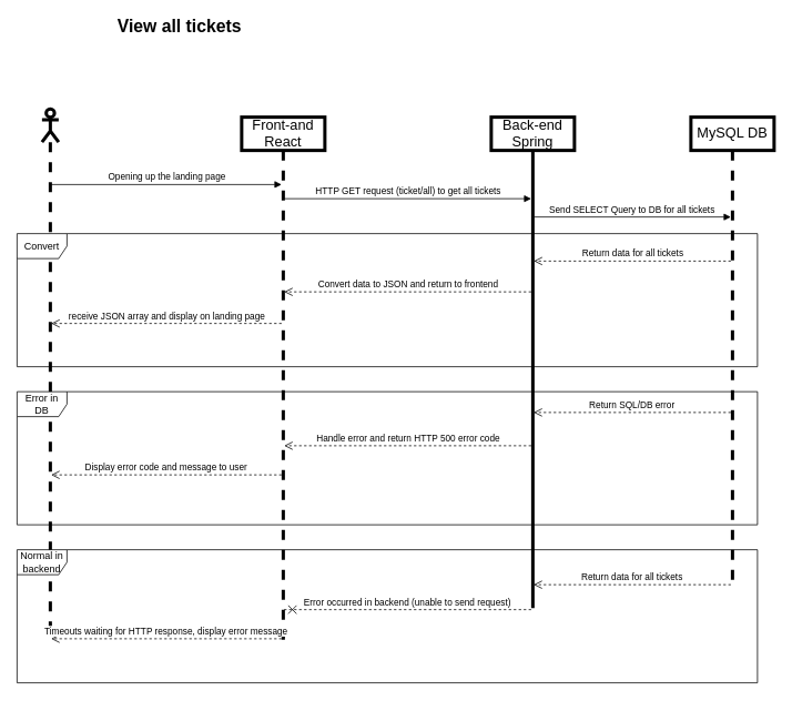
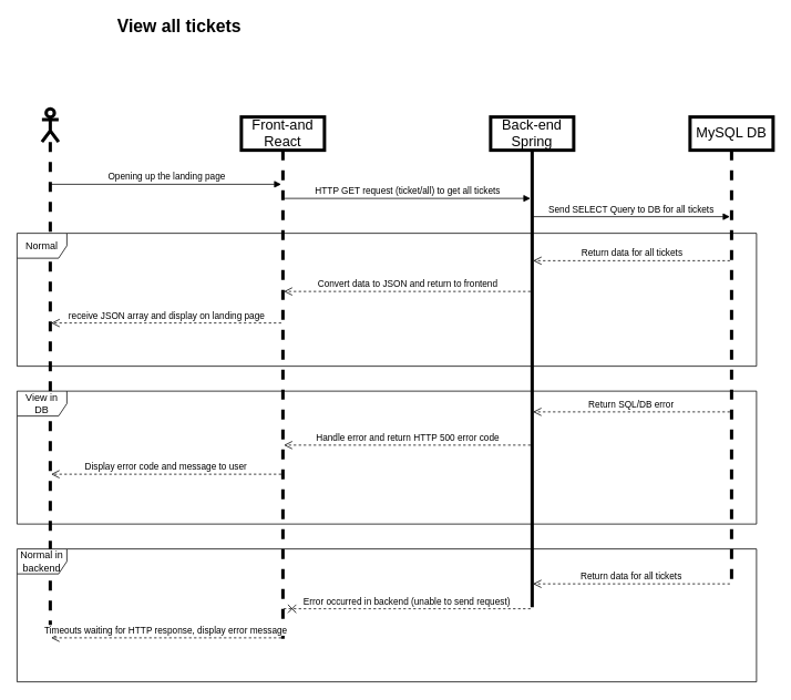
- <mxCell id="19" value="Convert" style="shape=umlFrame;whiteSpace=wrap;html=1;" vertex="1" parent="1"><mxGeometry x="20" y="280" width="890" height="160" as="geometry" /></mxCell>
+ <mxCell id="19" value="Normal" style="shape=umlFrame;whiteSpace=wrap;html=1;" vertex="1" parent="1"><mxGeometry x="20" y="280" width="890" height="160" as="geometry" /></mxCell>
- <mxCell id="20" value="Error in DB" style="shape=umlFrame;whiteSpace=wrap;html=1;" vertex="1" parent="1"><mxGeometry x="20" y="470" width="890" height="160" as="geometry" /></mxCell>
+ <mxCell id="20" value="View in DB" style="shape=umlFrame;whiteSpace=wrap;html=1;" vertex="1" parent="1"><mxGeometry x="20" y="470" width="890" height="160" as="geometry" /></mxCell>
